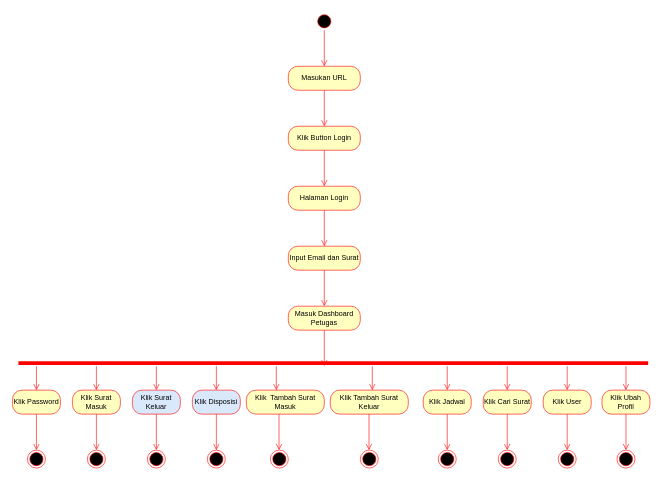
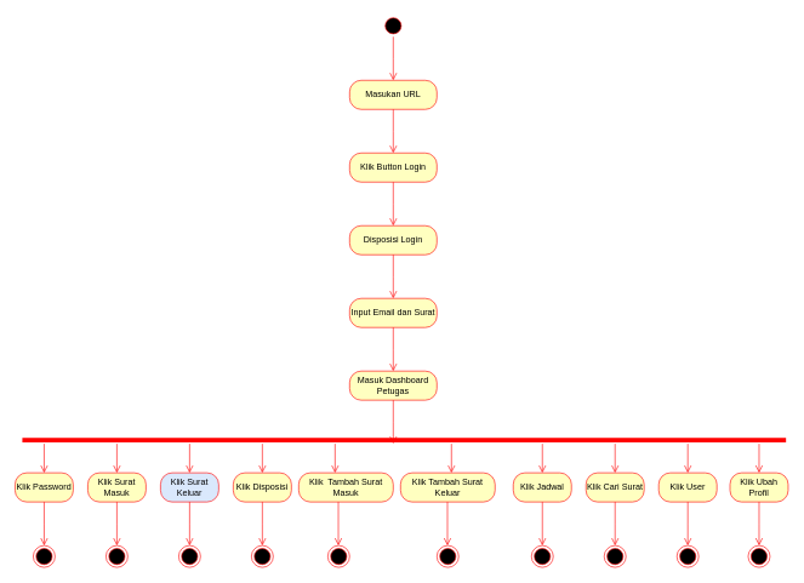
- <mxCell id="8" value="Halaman Login" style="rounded=1;whiteSpace=wrap;html=1;arcSize=40;fontColor=#000000;fillColor=#ffffc0;strokeColor=#ff0000;" vertex="1" parent="1"><mxGeometry x="480" y="310" width="120" height="40" as="geometry" /></mxCell>
+ <mxCell id="8" value="Disposisi Login" style="rounded=1;whiteSpace=wrap;html=1;arcSize=40;fontColor=#000000;fillColor=#ffffc0;strokeColor=#ff0000;" vertex="1" parent="1"><mxGeometry x="480" y="310" width="120" height="40" as="geometry" /></mxCell>
- <mxCell id="44" value="Klik Disposisi" style="rounded=1;whiteSpace=wrap;html=1;arcSize=40;fontColor=#000000;fillColor=#dae8fc;strokeColor=#ff0000;" vertex="1" parent="1"><mxGeometry x="320" y="650" width="80" height="40" as="geometry" /></mxCell>
+ <mxCell id="44" value="Klik Disposisi" style="rounded=1;whiteSpace=wrap;html=1;arcSize=40;fontColor=#000000;fillColor=#ffffc0;strokeColor=#ff0000;" vertex="1" parent="1"><mxGeometry x="320" y="650" width="80" height="40" as="geometry" /></mxCell>
